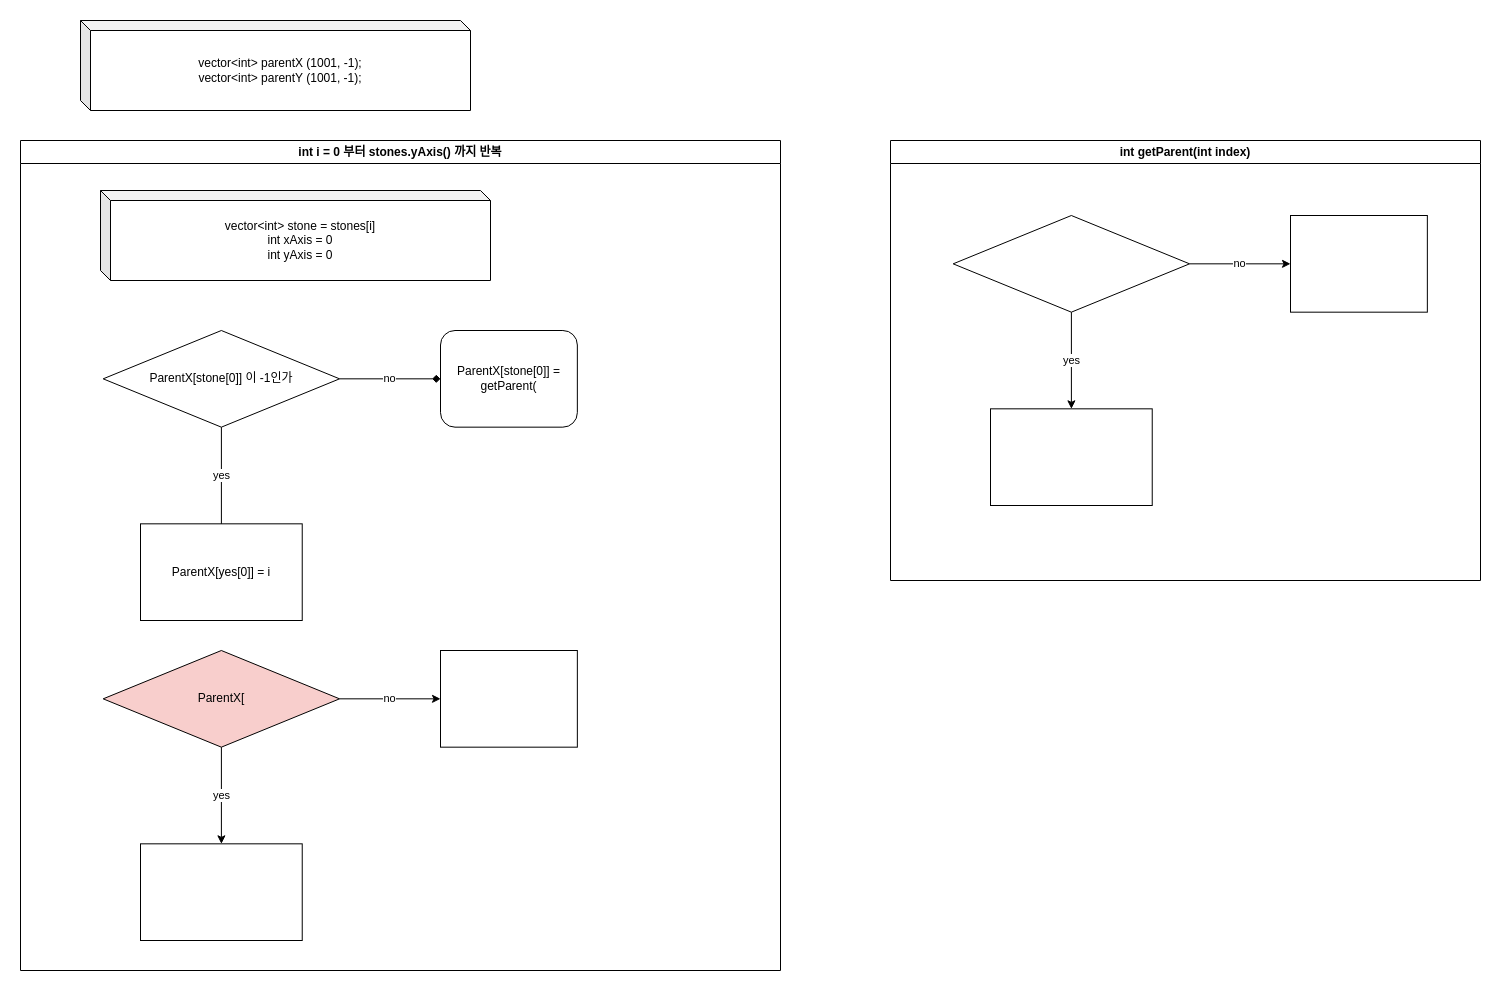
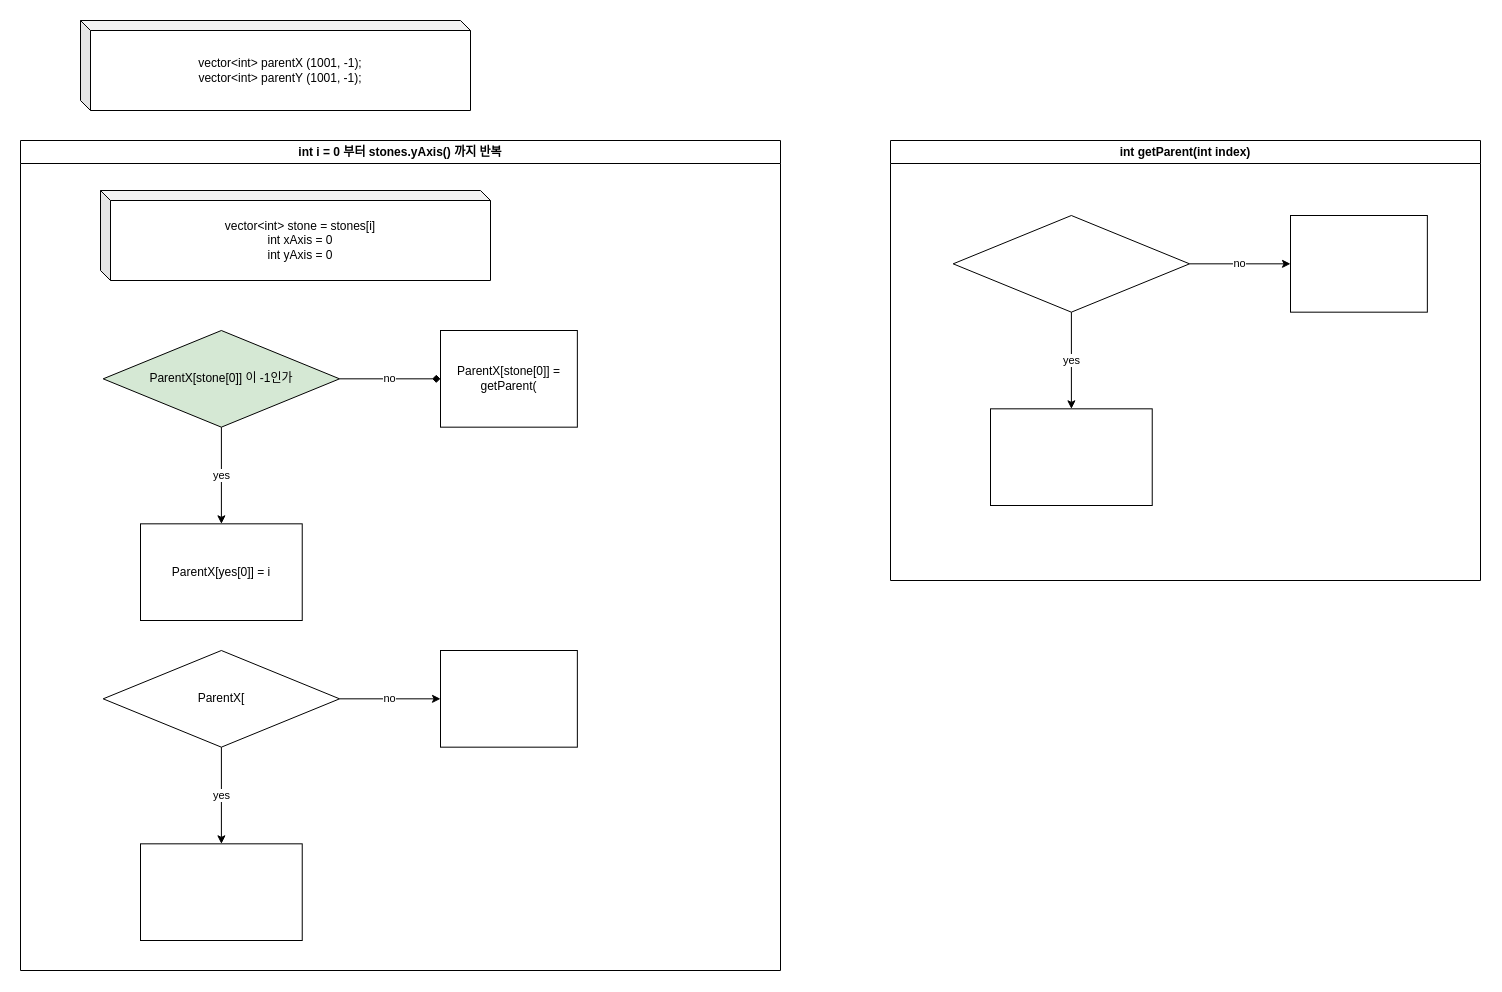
- <mxCell id="5" value="ParentX[stone[0]] 이 -1인가" style="rhombus;whiteSpace=wrap;html=1;" vertex="1" parent="4"><mxGeometry x="-37.322" width="236.373" height="96.667" as="geometry" /></mxCell>
+ <mxCell id="5" value="ParentX[stone[0]] 이 -1인가" style="rhombus;whiteSpace=wrap;html=1;fillColor=#d5e8d4;" vertex="1" parent="4"><mxGeometry x="-37.322" width="236.373" height="96.667" as="geometry" /></mxCell>
- <mxCell id="8" value="ParentX[stone[0]] = getParent(" style="whiteSpace=wrap;html=1;rounded=1;" vertex="1" parent="4"><mxGeometry x="300.003" width="136.847" height="96.667" as="geometry" /></mxCell>
+ <mxCell id="8" value="ParentX[stone[0]] = getParent(" style="whiteSpace=wrap;html=1;rounded=0;" vertex="1" parent="4"><mxGeometry x="300.003" width="136.847" height="96.667" as="geometry" /></mxCell>
- <mxCell id="7" value="yes" style="edgeStyle=orthogonalEdgeStyle;rounded=0;orthogonalLoop=1;jettySize=auto;html=1;endArrow=none;" edge="1" parent="4" source="5" target="6"><mxGeometry relative="1" as="geometry" /></mxCell>
+ <mxCell id="7" value="yes" style="edgeStyle=orthogonalEdgeStyle;rounded=0;orthogonalLoop=1;jettySize=auto;html=1;" edge="1" parent="4" source="5" target="6"><mxGeometry relative="1" as="geometry" /></mxCell>
- <mxCell id="11" value="ParentX[" style="rhombus;whiteSpace=wrap;html=1;fillColor=#f8cecc;" vertex="1" parent="10"><mxGeometry x="-37.322" width="236.373" height="96.667" as="geometry" /></mxCell>
+ <mxCell id="11" value="ParentX[" style="rhombus;whiteSpace=wrap;html=1;" vertex="1" parent="10"><mxGeometry x="-37.322" width="236.373" height="96.667" as="geometry" /></mxCell>
